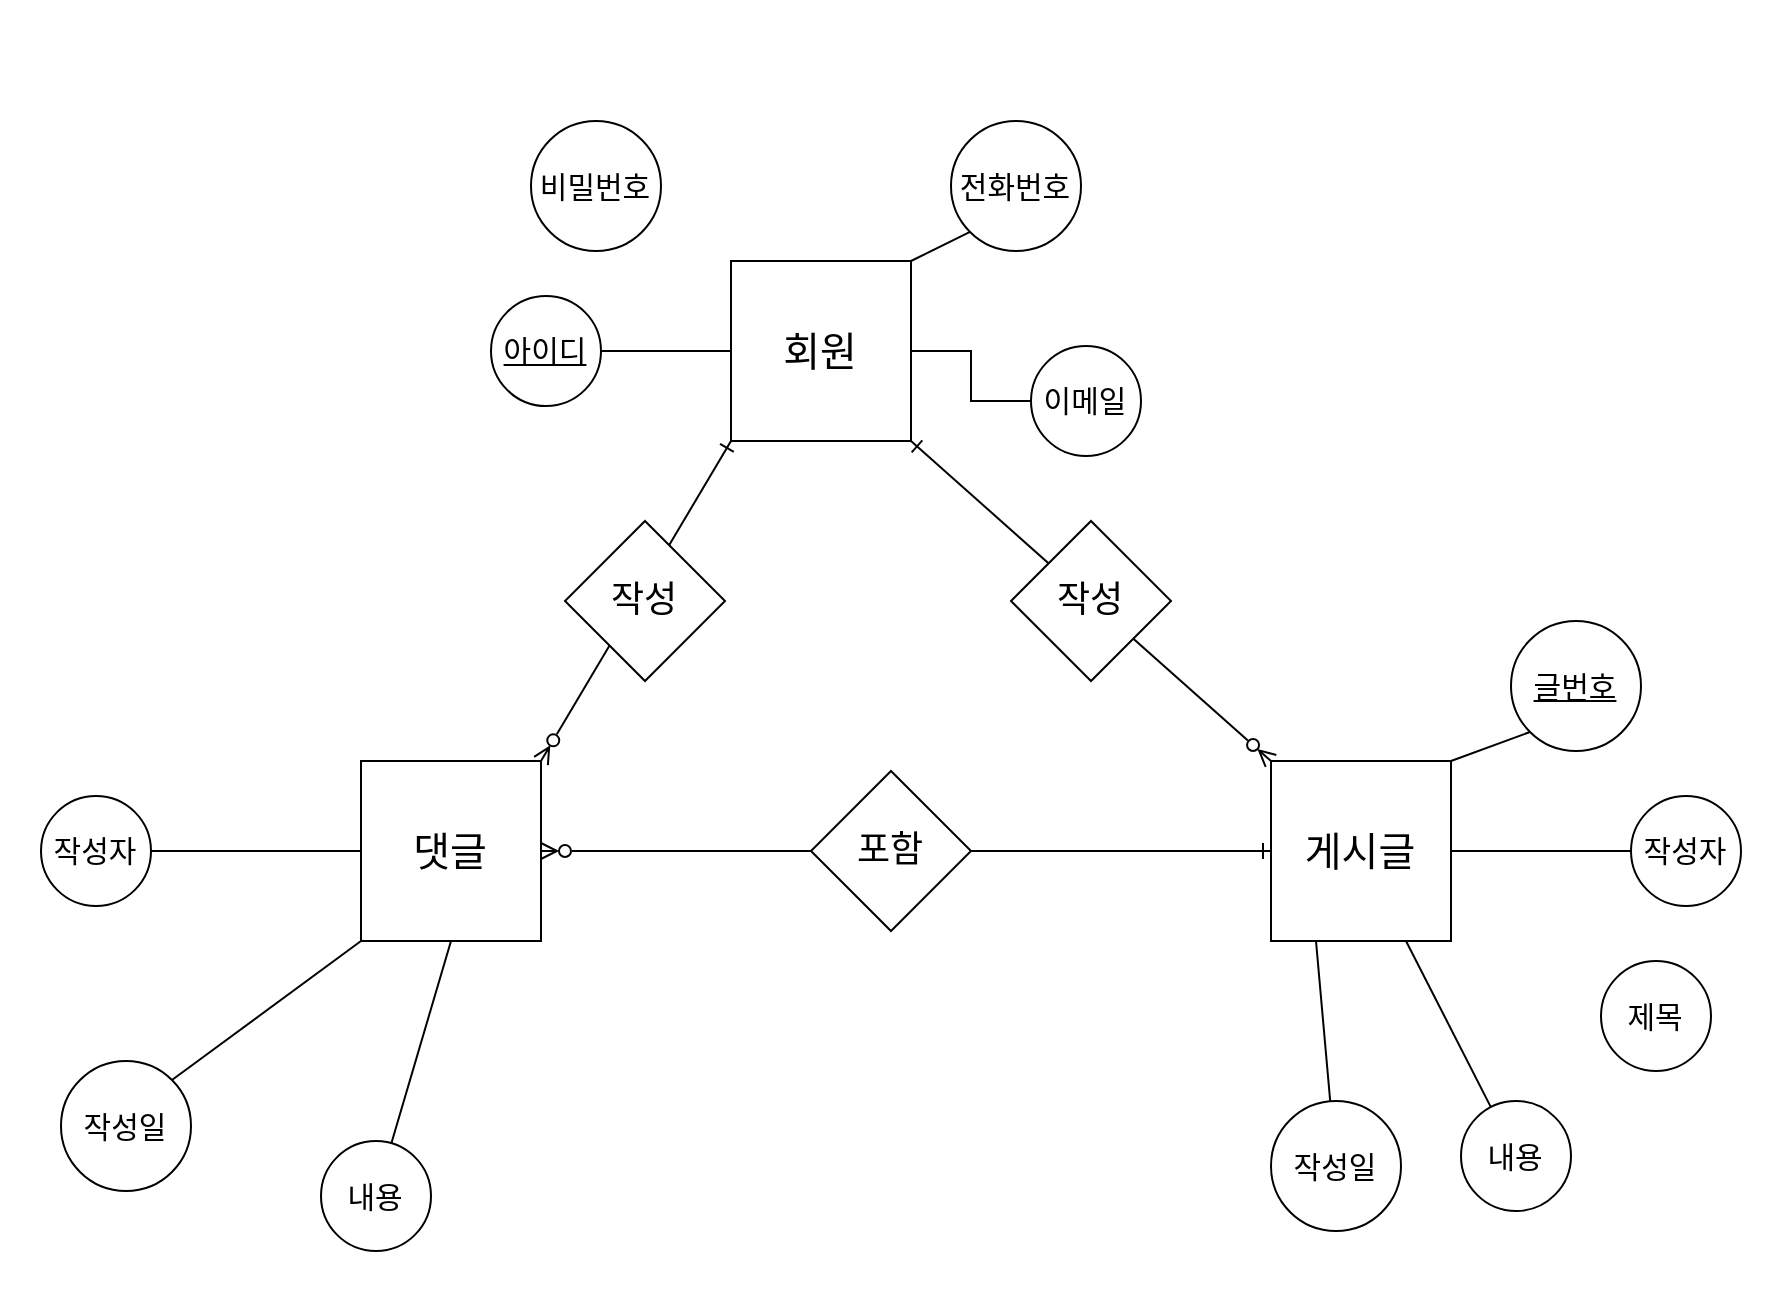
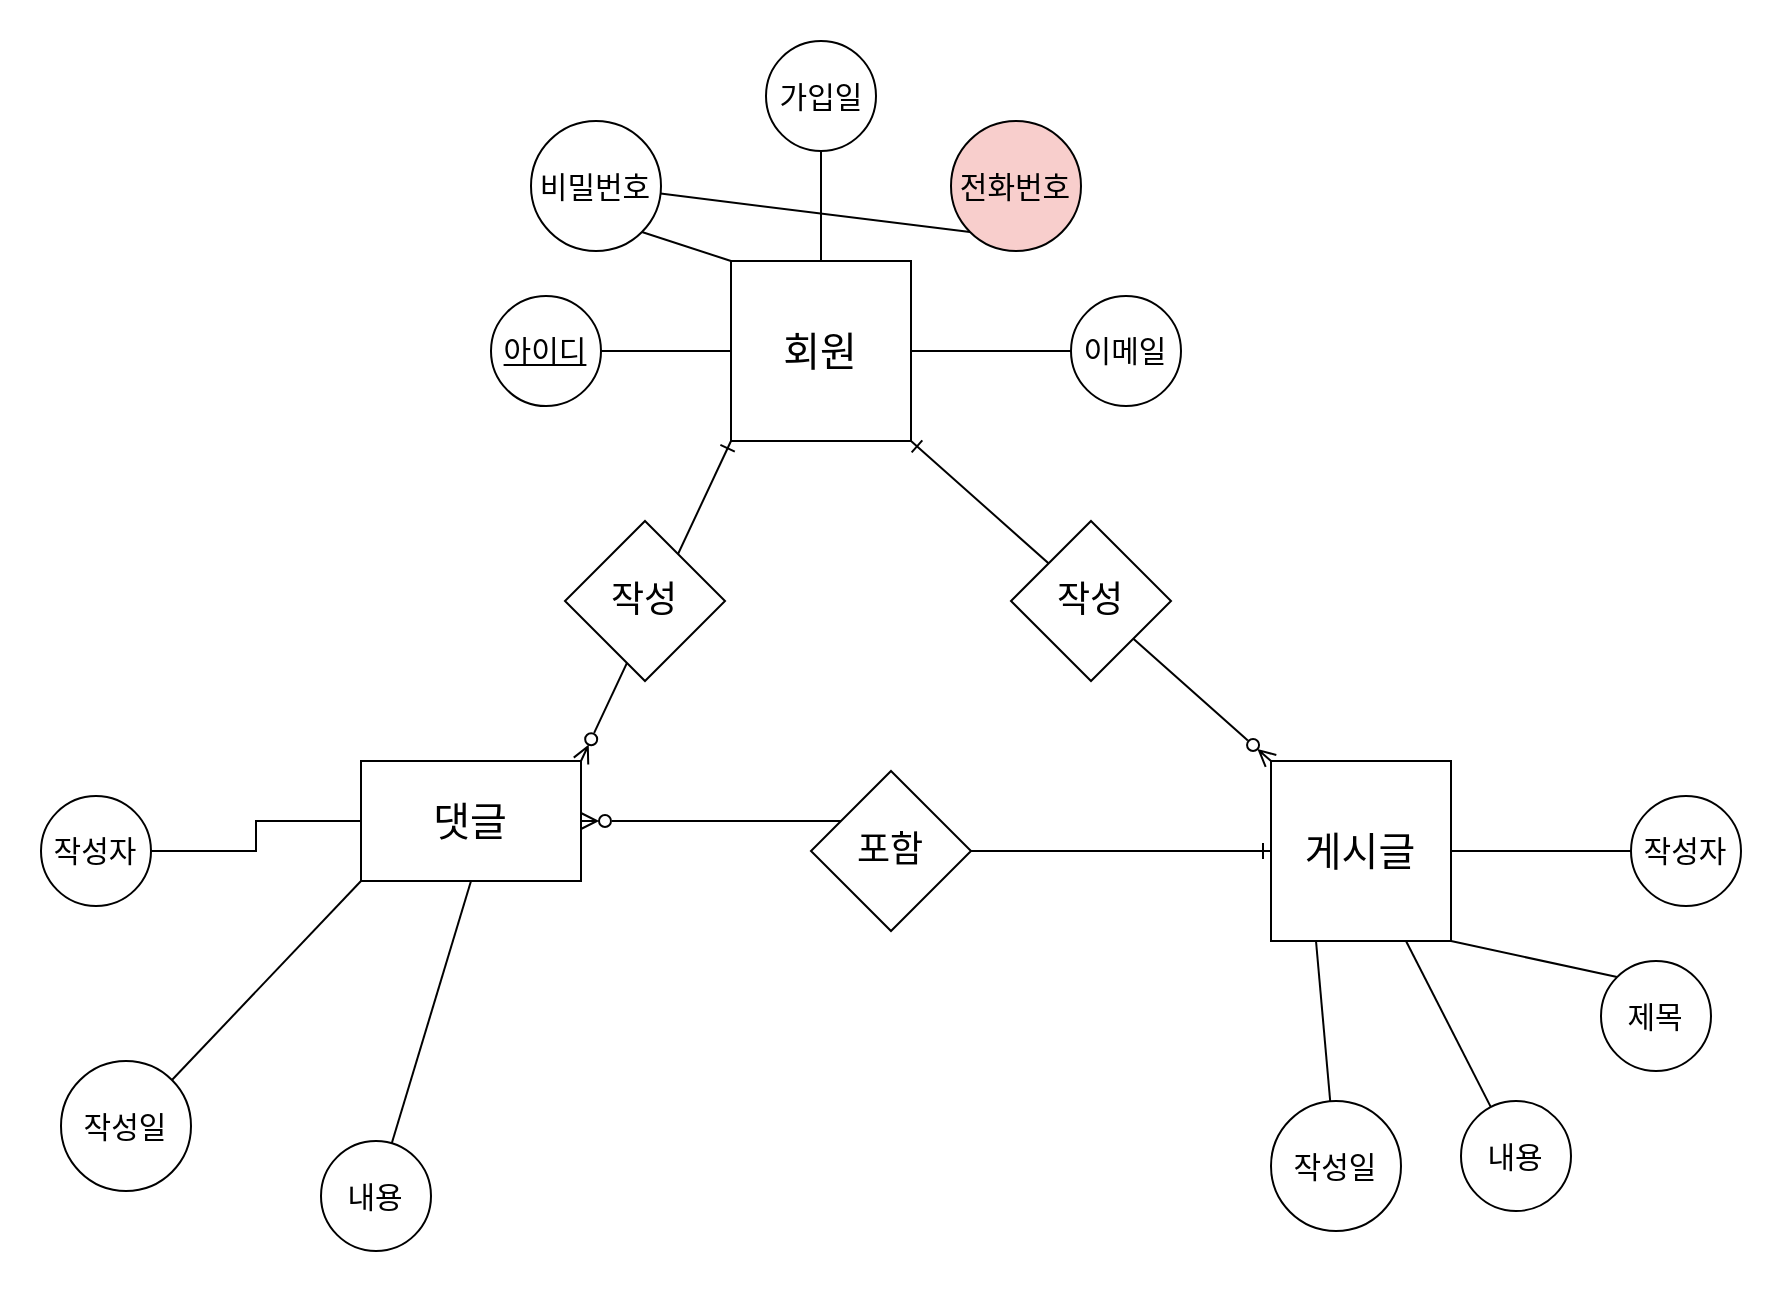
+ <mxCell id="9" value="가입일" style="ellipse;whiteSpace=wrap;html=1;aspect=fixed;fontSize=15;" vertex="1" parent="1"><mxGeometry x="382.5" y="20" width="55" height="55" as="geometry" /></mxCell>
- <mxCell id="13" value="전화번호" style="ellipse;whiteSpace=wrap;html=1;aspect=fixed;fontSize=15;" vertex="1" parent="1"><mxGeometry x="475" y="60" width="65" height="65" as="geometry" /></mxCell>
+ <mxCell id="13" value="전화번호" style="ellipse;whiteSpace=wrap;html=1;aspect=fixed;fontSize=15;fillColor=#f8cecc;" vertex="1" parent="1"><mxGeometry x="475" y="60" width="65" height="65" as="geometry" /></mxCell>
+ <mxCell id="8" value="" style="edgeStyle=orthogonalEdgeStyle;rounded=0;orthogonalLoop=1;jettySize=auto;html=1;endArrow=none;endFill=0;" edge="1" parent="1" source="9" target="3"><mxGeometry relative="1" as="geometry" /></mxCell>
+ <mxCell id="6" style="rounded=0;orthogonalLoop=1;jettySize=auto;html=1;exitX=1;exitY=1;exitDx=0;exitDy=0;entryX=0;entryY=0;entryDx=0;entryDy=0;endArrow=none;endFill=0;" edge="1" parent="1" source="7" target="3"><mxGeometry relative="1" as="geometry" /></mxCell>
- <mxCell id="12" style="rounded=0;orthogonalLoop=1;jettySize=auto;html=1;exitX=0;exitY=1;exitDx=0;exitDy=0;entryX=1;entryY=0;entryDx=0;entryDy=0;endArrow=none;endFill=0;" edge="1" parent="1" source="13" target="3"><mxGeometry relative="1" as="geometry" /></mxCell>
+ <mxCell id="12" style="rounded=0;orthogonalLoop=1;jettySize=auto;html=1;exitX=0;exitY=1;exitDx=0;exitDy=0;endArrow=none;endFill=0;" edge="1" parent="1" source="13" target="7"><mxGeometry relative="1" as="geometry" /></mxCell>
- <mxCell id="11" value="이메일" style="ellipse;whiteSpace=wrap;html=1;aspect=fixed;fontSize=15;" vertex="1" parent="1"><mxGeometry x="515" y="172.5" width="55" height="55" as="geometry" /></mxCell>
+ <mxCell id="11" value="이메일" style="ellipse;whiteSpace=wrap;html=1;aspect=fixed;fontSize=15;" vertex="1" parent="1"><mxGeometry x="535" y="147.5" width="55" height="55" as="geometry" /></mxCell>
- <mxCell id="22" value="글번호" style="ellipse;whiteSpace=wrap;html=1;aspect=fixed;fontSize=15;fontStyle=4" vertex="1" parent="1"><mxGeometry x="755" y="310" width="65" height="65" as="geometry" /></mxCell>
- <mxCell id="21" style="rounded=0;orthogonalLoop=1;jettySize=auto;html=1;exitX=0;exitY=1;exitDx=0;exitDy=0;entryX=1;entryY=0;entryDx=0;entryDy=0;endArrow=none;endFill=0;" edge="1" parent="1" source="22" target="14"><mxGeometry relative="1" as="geometry" /></mxCell>
- <mxCell id="24" value="&lt;span style=&quot;font-size: 20px;&quot;&gt;댓글&lt;/span&gt;" style="rounded=0;whiteSpace=wrap;html=1;" vertex="1" parent="1"><mxGeometry x="180" y="380" width="90" height="90" as="geometry" /></mxCell>
+ <mxCell id="24" value="&lt;span style=&quot;font-size: 20px;&quot;&gt;댓글&lt;/span&gt;" style="rounded=0;whiteSpace=wrap;html=1;" vertex="1" parent="1"><mxGeometry x="180" y="380" width="110" height="60" as="geometry" /></mxCell>
+ <mxCell id="31" style="rounded=0;orthogonalLoop=1;jettySize=auto;html=1;exitX=0;exitY=0;exitDx=0;exitDy=0;entryX=1;entryY=1;entryDx=0;entryDy=0;endArrow=none;endFill=0;" edge="1" parent="1" source="32" target="14"><mxGeometry relative="1" as="geometry" /></mxCell>
